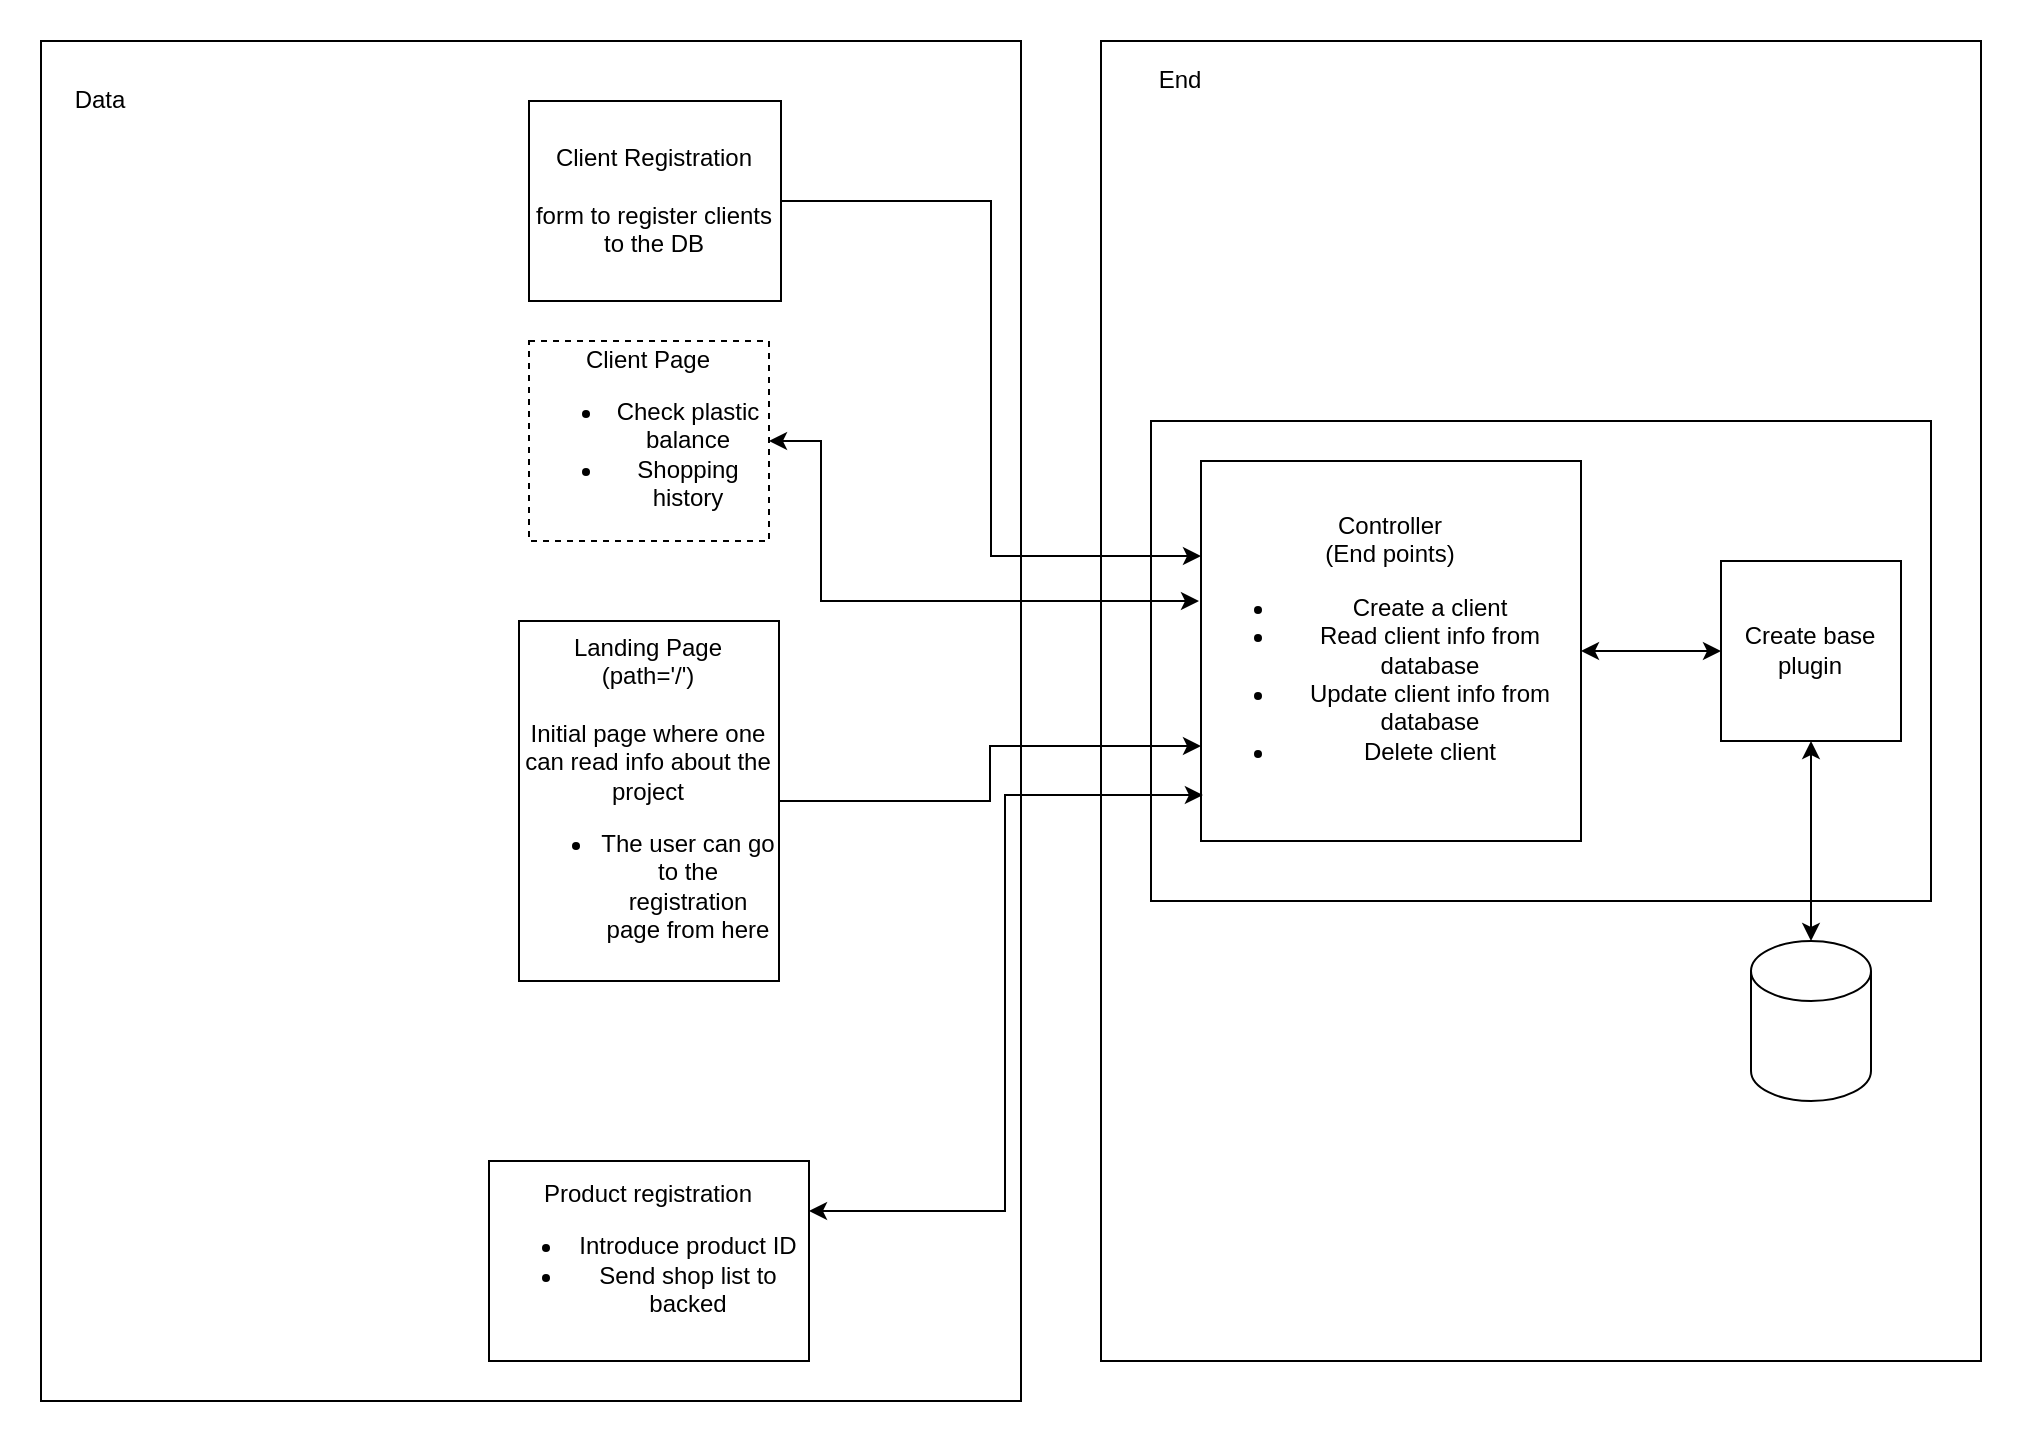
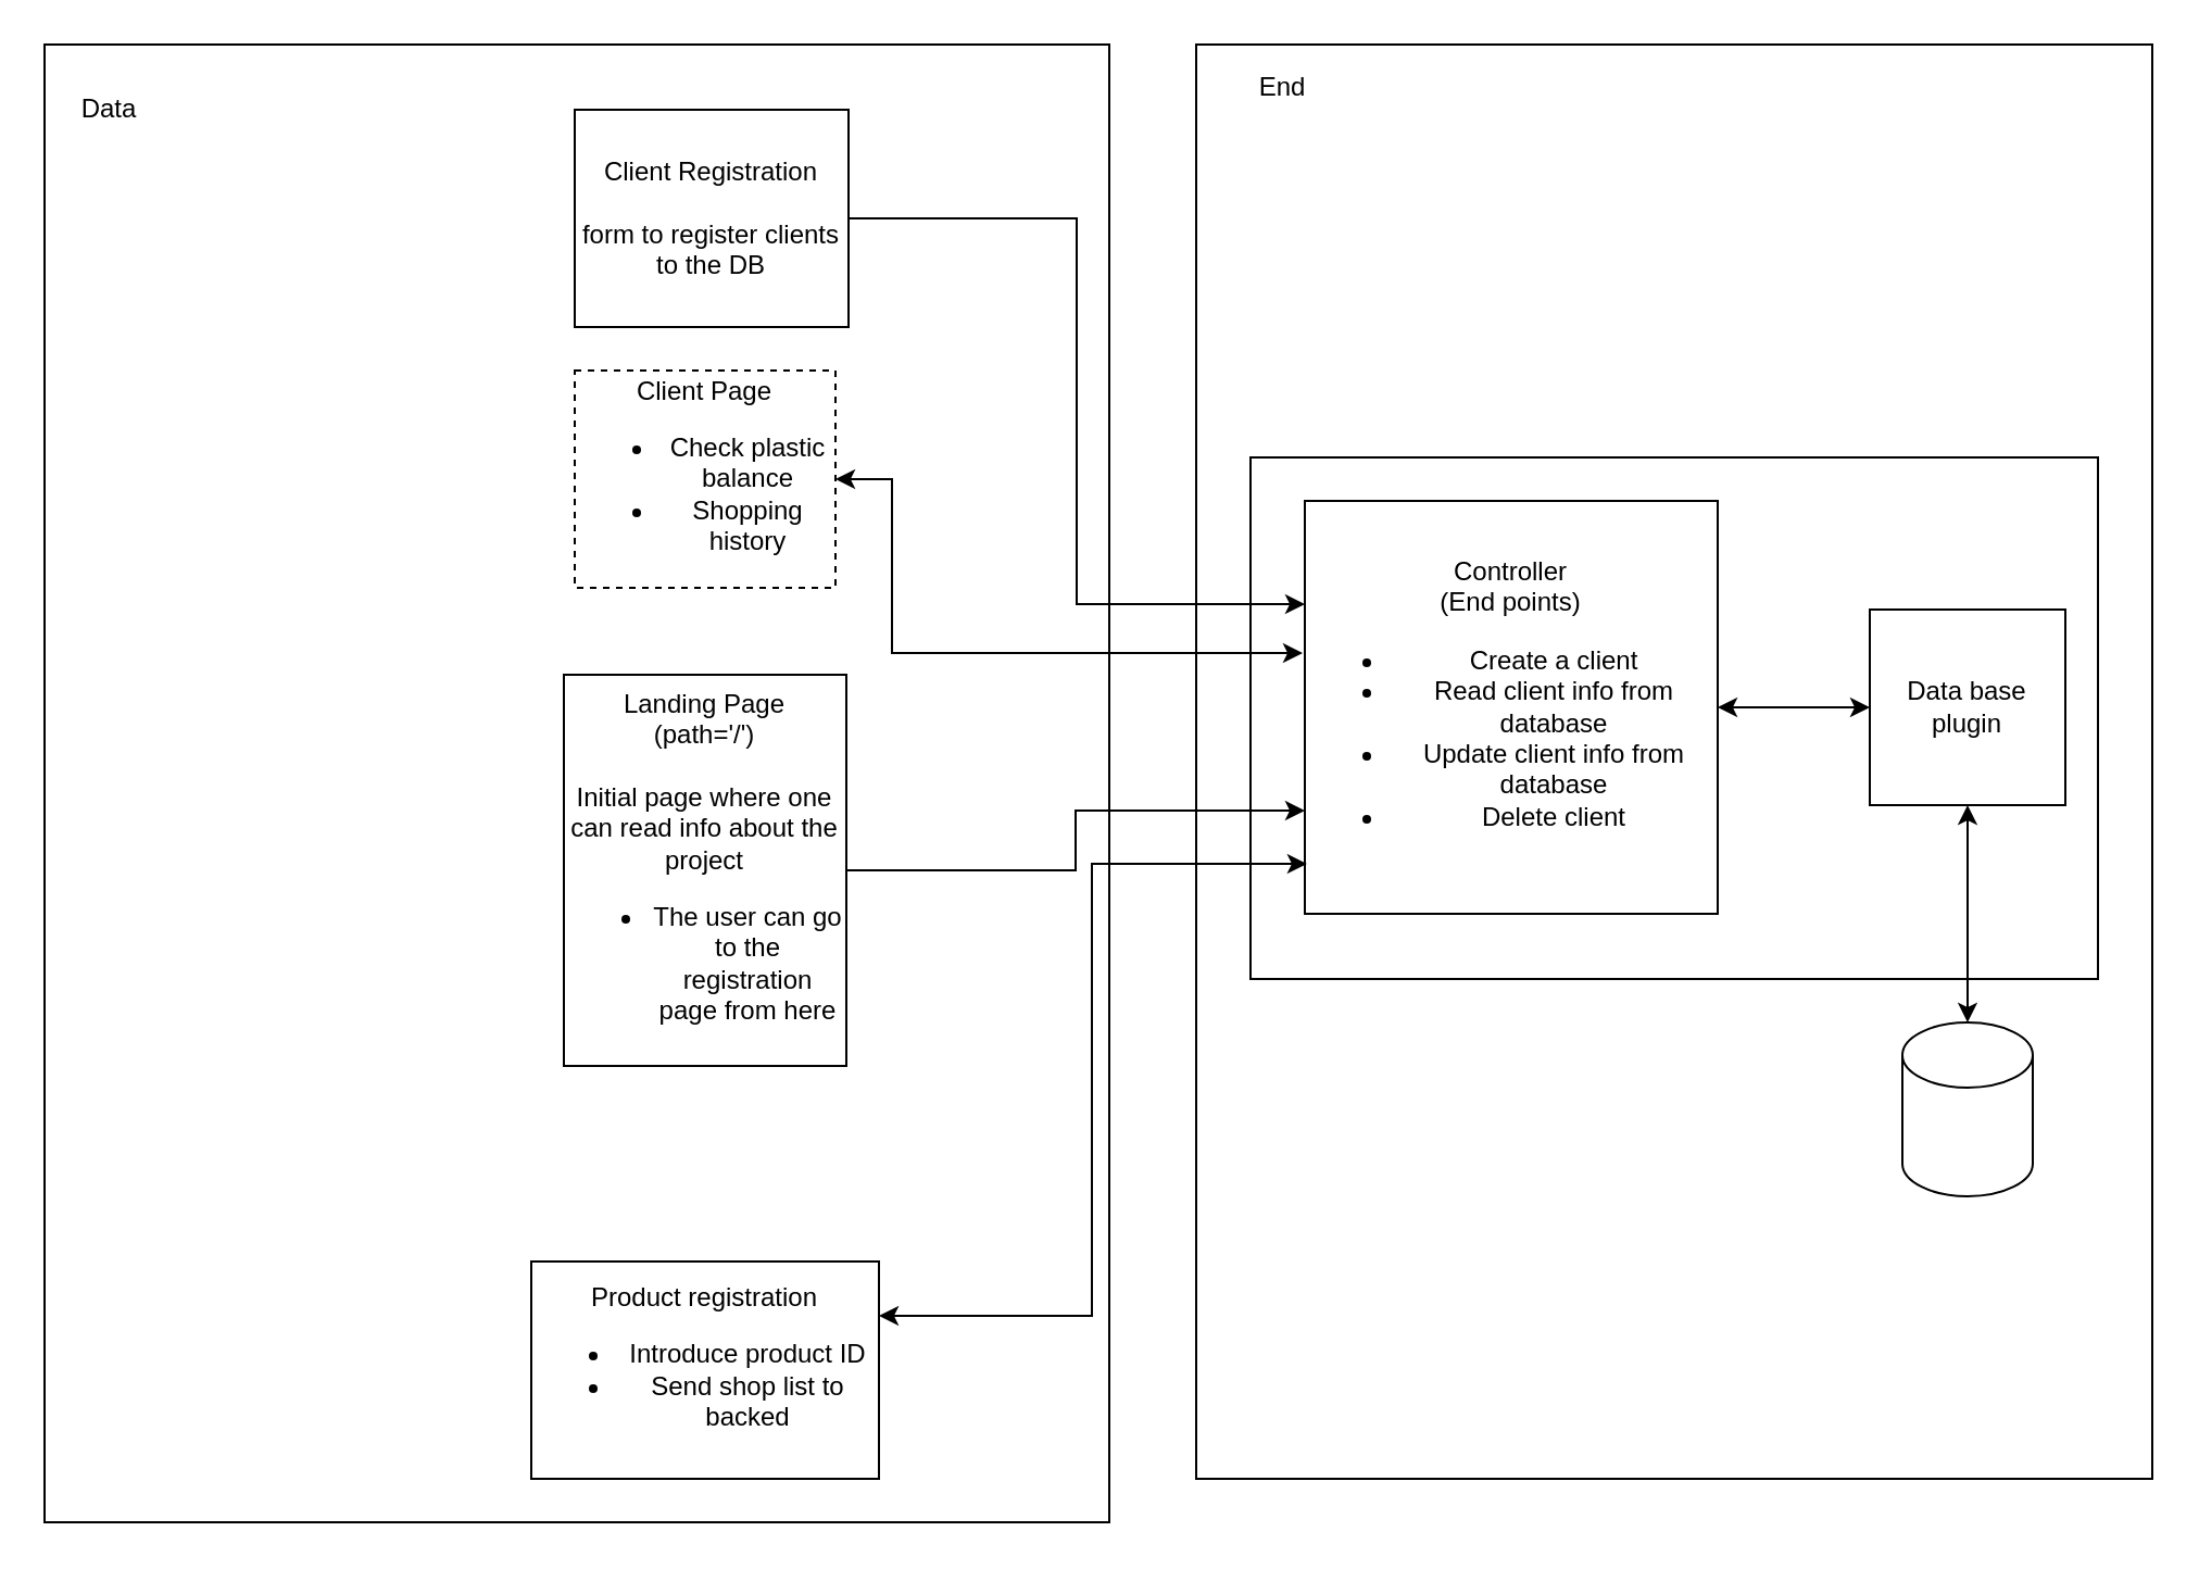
- <mxCell id="13" value="Create base plugin" style="whiteSpace=wrap;html=1;aspect=fixed;" parent="1" vertex="1"><mxGeometry x="860" y="280" width="90" height="90" as="geometry" /></mxCell>
+ <mxCell id="13" value="Data base plugin" style="whiteSpace=wrap;html=1;aspect=fixed;" parent="1" vertex="1"><mxGeometry x="860" y="280" width="90" height="90" as="geometry" /></mxCell>
